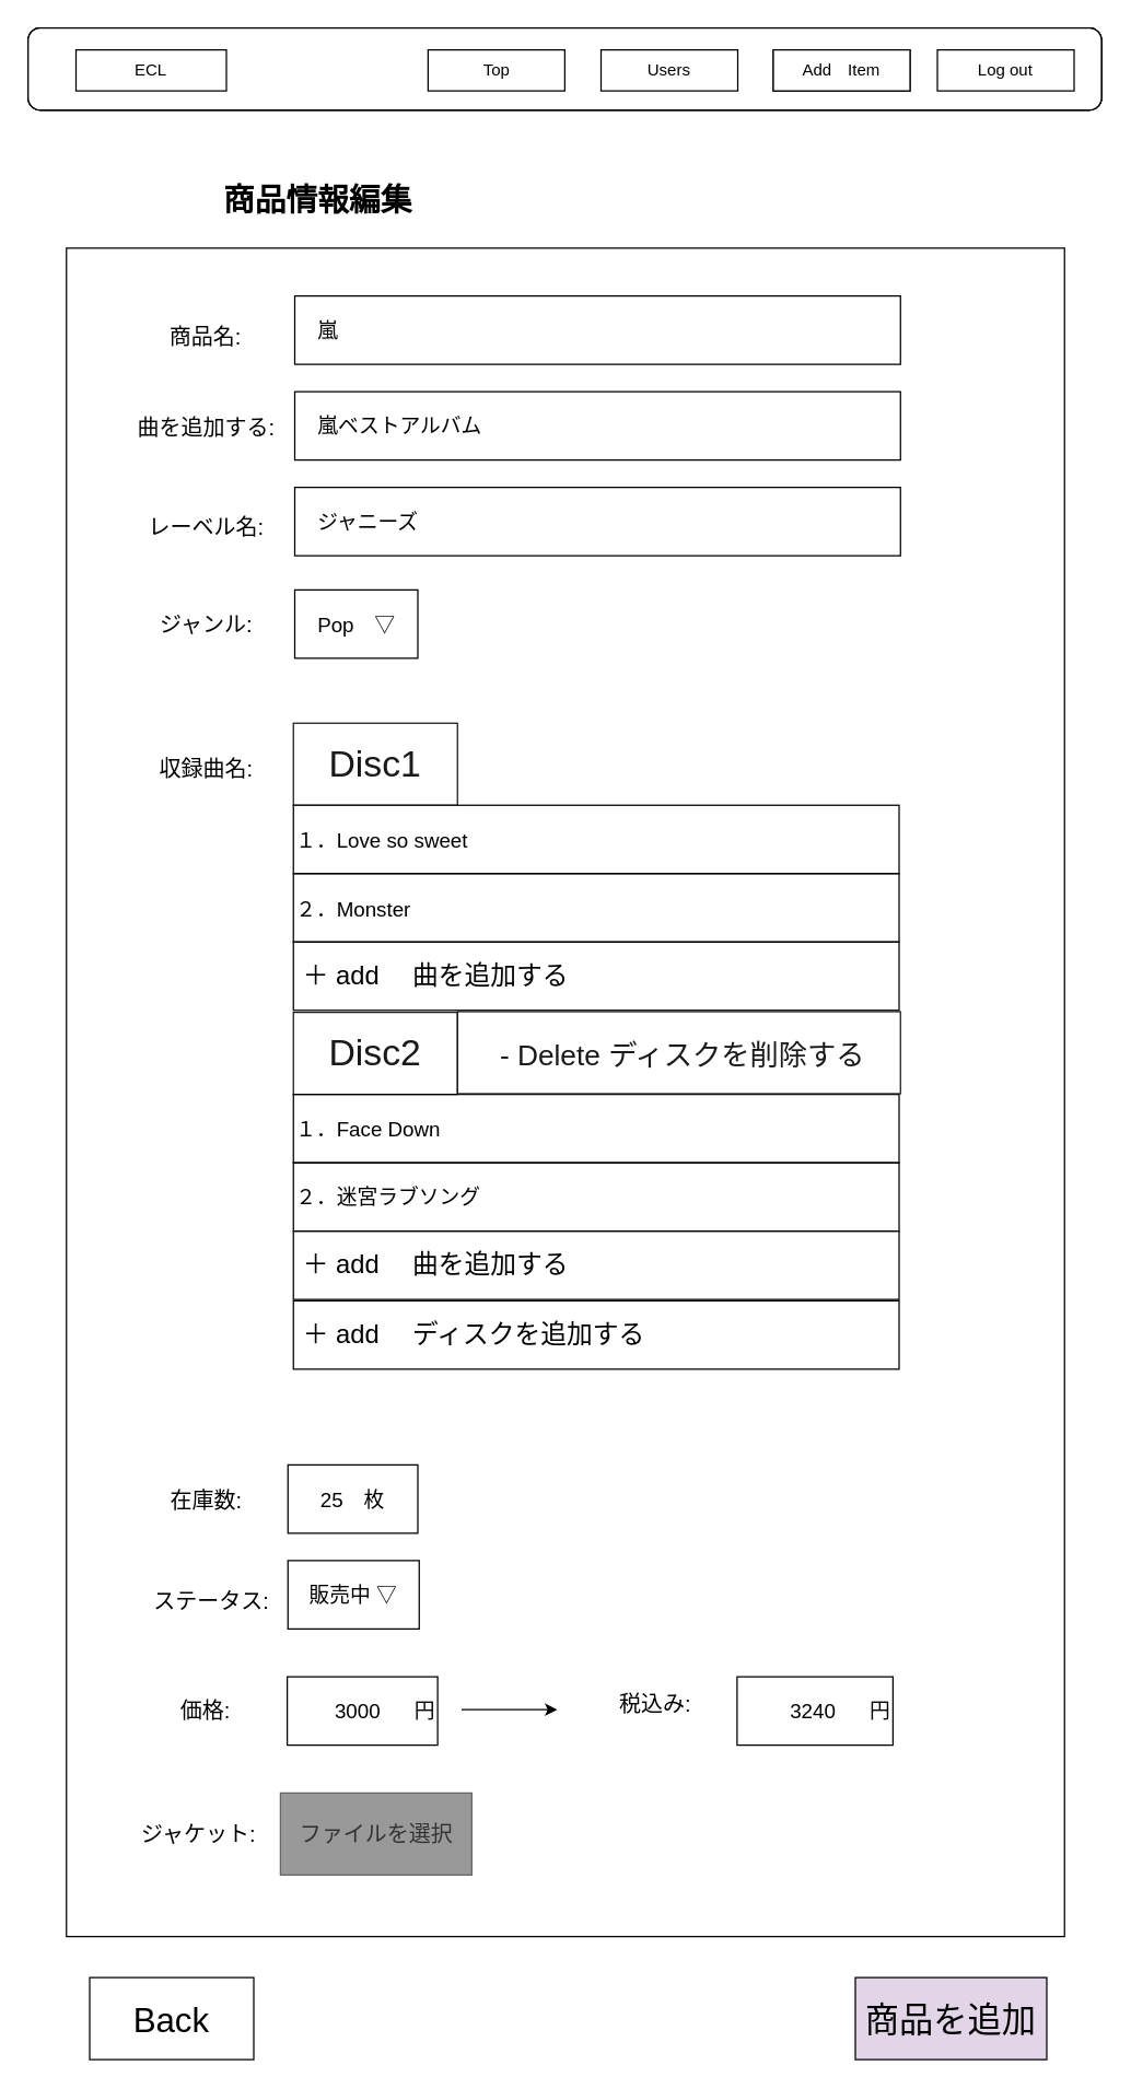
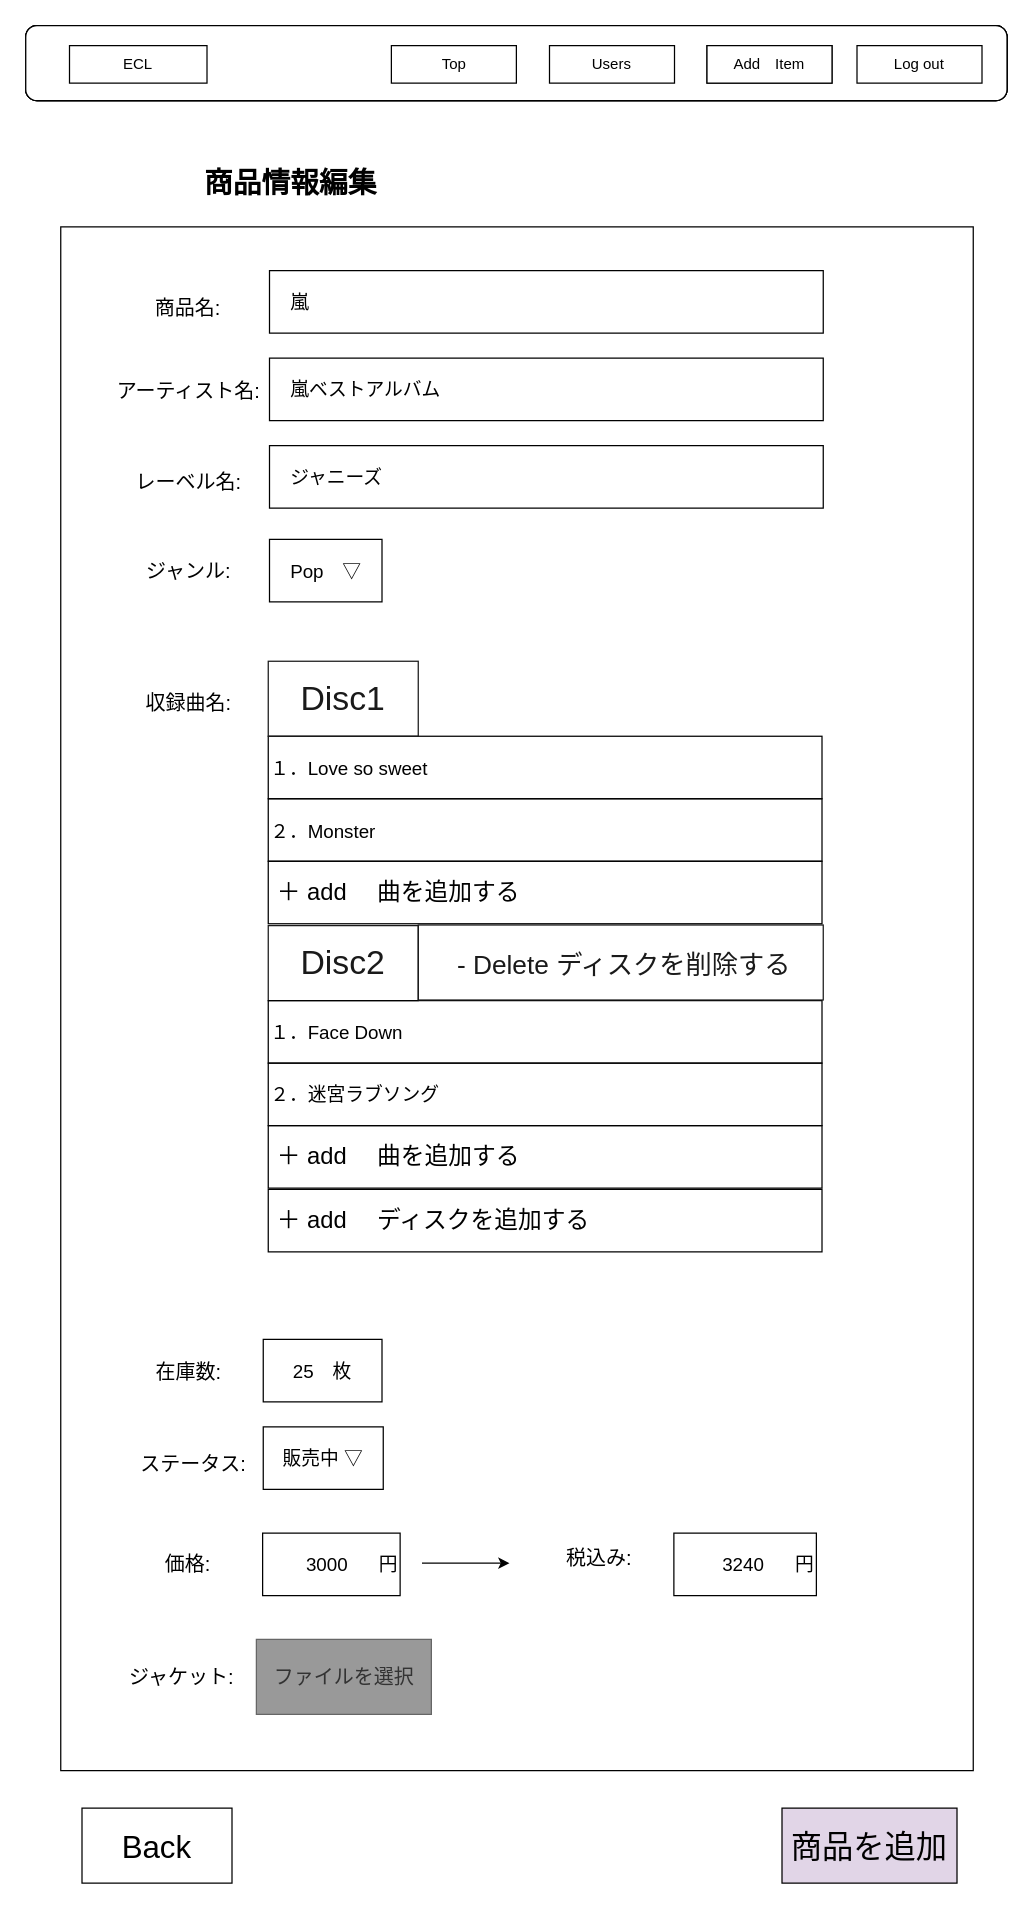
- <mxCell id="34" value="曲を追加する:" style="text;html=1;fontSize=16;align=center;" vertex="1" parent="1"><mxGeometry x="95" y="296" width="110" height="30" as="geometry" /></mxCell>
+ <mxCell id="34" value="アーティスト名:" style="text;html=1;fontSize=16;align=center;" vertex="1" parent="1"><mxGeometry x="95" y="296" width="110" height="30" as="geometry" /></mxCell>
